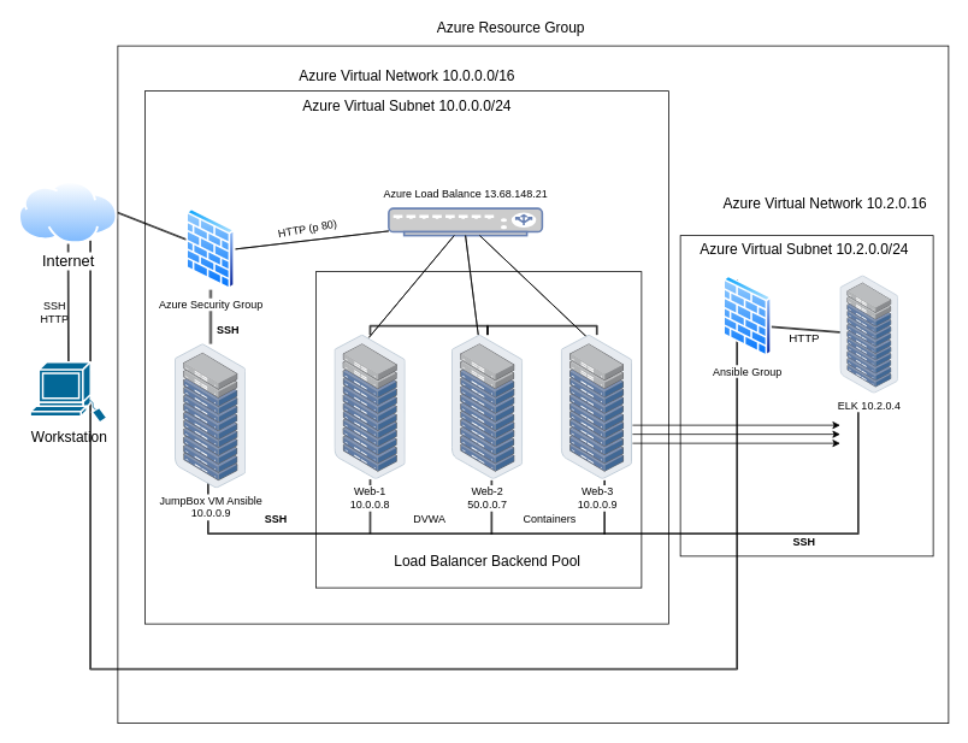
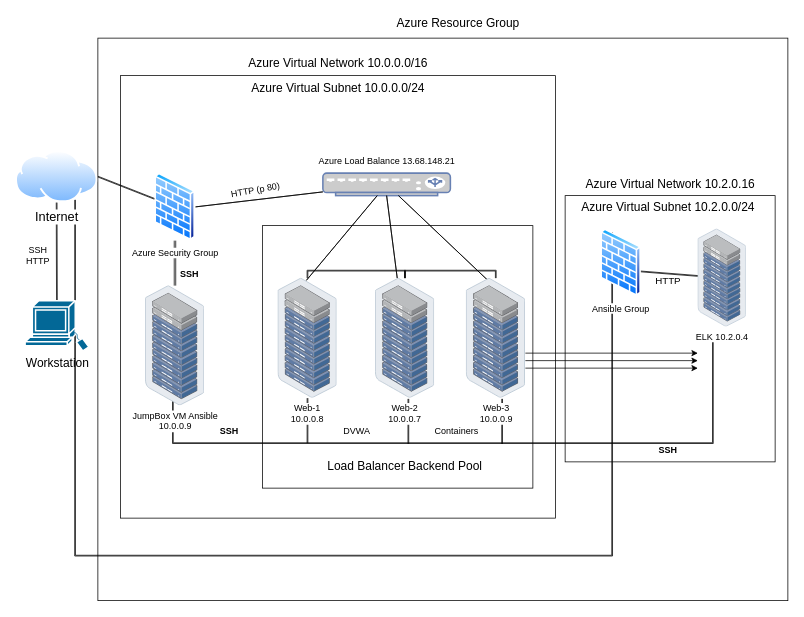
- <mxCell id="10" value="&lt;font style=&quot;font-size: 16px&quot;&gt;Azure Resource Group&lt;/font&gt;" style="text;html=1;align=center;verticalAlign=middle;resizable=0;points=[];autosize=1;strokeColor=none;" parent="1" vertex="1"><mxGeometry x="475" y="20" width="180" height="20" as="geometry" /></mxCell>
+ <mxCell id="10" value="&lt;font style=&quot;font-size: 16px&quot;&gt;Azure Resource Group&lt;/font&gt;" style="text;html=1;align=center;verticalAlign=middle;resizable=0;points=[];autosize=1;strokeColor=none;" parent="1" vertex="1"><mxGeometry x="520" y="20" width="180" height="20" as="geometry" /></mxCell>
- <mxCell id="38" value="&lt;span style=&quot;font-size: 16px&quot;&gt;Azure Virtual Network 10.2.0.16&lt;/span&gt;" style="text;html=1;align=center;verticalAlign=middle;resizable=0;points=[];autosize=1;strokeColor=none;" parent="1" vertex="1"><mxGeometry x="793" y="214" width="240" height="20" as="geometry" /></mxCell>
+ <mxCell id="38" value="&lt;span style=&quot;font-size: 16px&quot;&gt;Azure Virtual Network 10.2.0.16&lt;/span&gt;" style="text;html=1;align=center;verticalAlign=middle;resizable=0;points=[];autosize=1;strokeColor=none;" parent="1" vertex="1"><mxGeometry x="773" y="234" width="240" height="20" as="geometry" /></mxCell>
- <mxCell id="20" value="SSH&lt;br&gt;HTTP" style="text;html=1;align=center;verticalAlign=middle;resizable=0;points=[];autosize=1;strokeColor=none;" parent="1" vertex="1"><mxGeometry x="35" y="330" width="50" height="30" as="geometry" /></mxCell>
+ <mxCell id="20" value="SSH&lt;br&gt;HTTP" style="text;html=1;align=center;verticalAlign=middle;resizable=0;points=[];autosize=1;strokeColor=none;" parent="1" vertex="1"><mxGeometry x="25" y="325" width="50" height="30" as="geometry" /></mxCell>
- <mxCell id="31" value="Web-2&lt;br&gt;50.0.0.7" style="points=[];aspect=fixed;html=1;align=center;shadow=0;dashed=0;image;image=img/lib/allied_telesis/storage/Datacenter_Server_Rack_ToR.svg;" parent="1" vertex="1"><mxGeometry x="500" y="370" width="78.93" height="160" as="geometry" /></mxCell>
+ <mxCell id="31" value="Web-2&lt;br&gt;10.0.0.7" style="points=[];aspect=fixed;html=1;align=center;shadow=0;dashed=0;image;image=img/lib/allied_telesis/storage/Datacenter_Server_Rack_ToR.svg;" parent="1" vertex="1"><mxGeometry x="500" y="370" width="78.93" height="160" as="geometry" /></mxCell>
